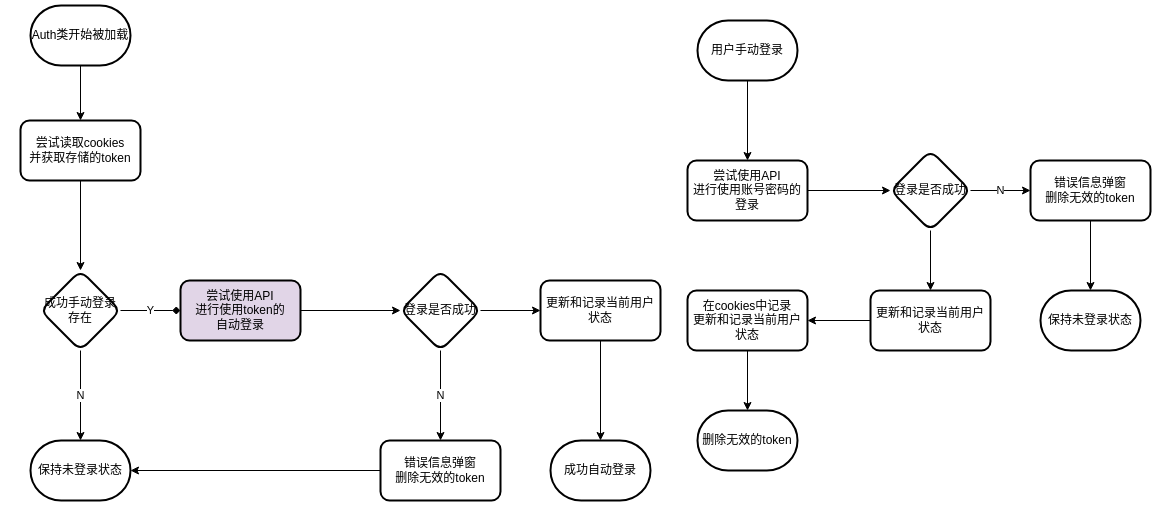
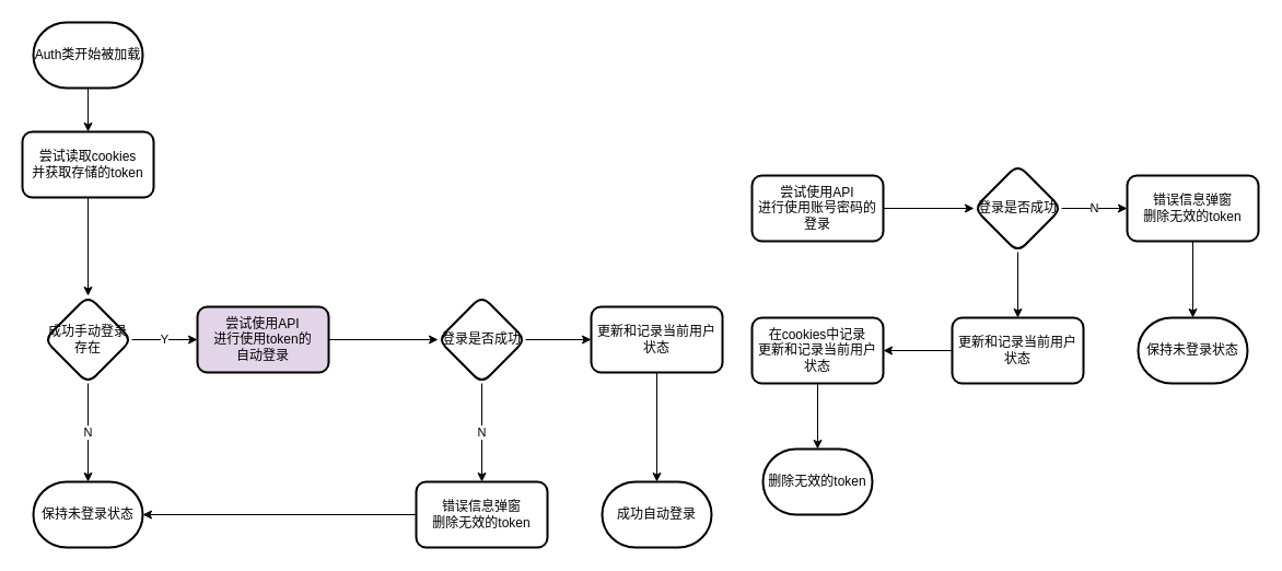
- <mxCell id="3" value="Auth类开始被加载" style="strokeWidth=2;html=1;shape=mxgraph.flowchart.terminator;whiteSpace=wrap;" vertex="1" parent="1"><mxGeometry x="30" y="5" width="100" height="60" as="geometry" /></mxCell>
+ <mxCell id="3" value="Auth类开始被加载" style="strokeWidth=2;html=1;shape=mxgraph.flowchart.terminator;whiteSpace=wrap;" vertex="1" parent="1"><mxGeometry x="30" y="20" width="100" height="60" as="geometry" /></mxCell>
- <mxCell id="21" value="用户手动登录" style="strokeWidth=2;html=1;shape=mxgraph.flowchart.terminator;whiteSpace=wrap;" vertex="1" parent="1"><mxGeometry x="697" y="20" width="100" height="60" as="geometry" /></mxCell>
- <mxCell id="20" value="" style="edgeStyle=orthogonalEdgeStyle;rounded=0;orthogonalLoop=1;jettySize=auto;html=1;" edge="1" parent="1" source="21" target="23"><mxGeometry relative="1" as="geometry" /></mxCell>
- <mxCell id="6" value="Y" style="edgeStyle=orthogonalEdgeStyle;rounded=0;orthogonalLoop=1;jettySize=auto;html=1;endArrow=diamond;" edge="1" parent="1" source="8" target="10"><mxGeometry relative="1" as="geometry" /></mxCell>
+ <mxCell id="6" value="Y" style="edgeStyle=orthogonalEdgeStyle;rounded=0;orthogonalLoop=1;jettySize=auto;html=1;" edge="1" parent="1" source="8" target="10"><mxGeometry relative="1" as="geometry" /></mxCell>
